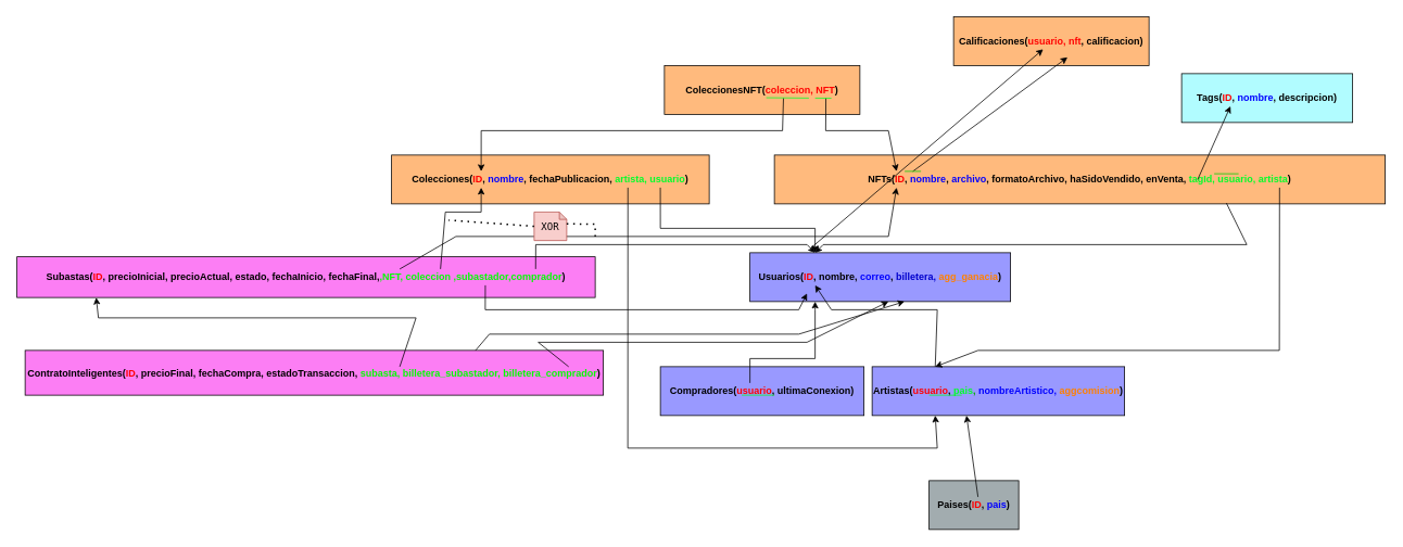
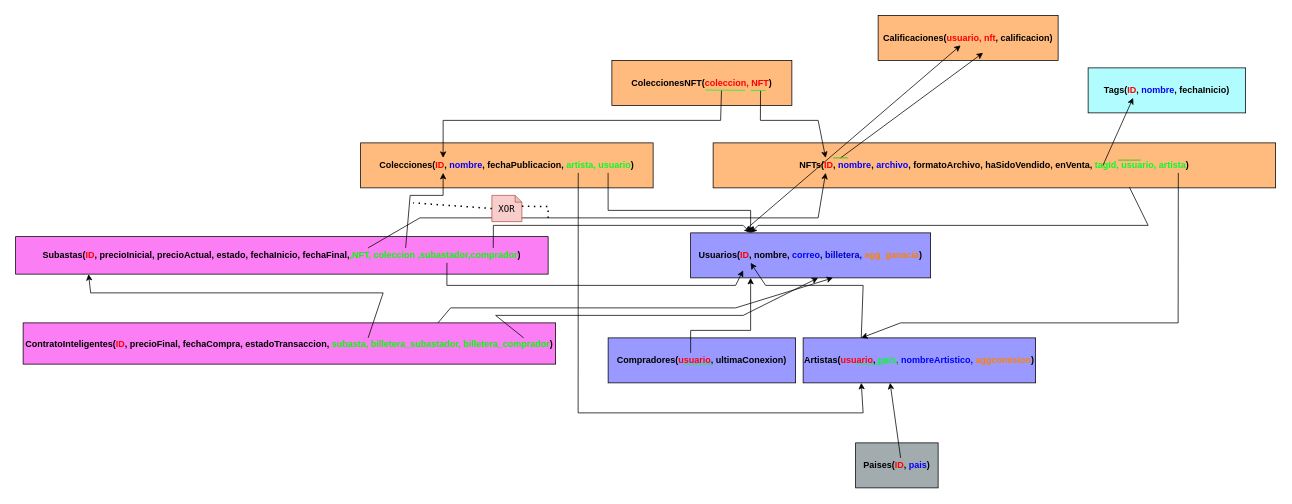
- <mxCell id="8" value="&lt;b&gt;Tags(&lt;font color=&quot;#ff0000&quot;&gt;ID&lt;/font&gt;, &lt;font color=&quot;#0000ff&quot;&gt;nombre&lt;/font&gt;, descripcion)&lt;/b&gt;" style="rounded=0;whiteSpace=wrap;html=1;fillColor=#B1FCFF;" parent="1" vertex="1"><mxGeometry x="1450" y="90" width="210" height="60" as="geometry" /></mxCell>
+ <mxCell id="8" value="&lt;b&gt;Tags(&lt;font color=&quot;#ff0000&quot;&gt;ID&lt;/font&gt;, &lt;font color=&quot;#0000ff&quot;&gt;nombre&lt;/font&gt;, fechaInicio)&lt;/b&gt;" style="rounded=0;whiteSpace=wrap;html=1;fillColor=#B1FCFF;" parent="1" vertex="1"><mxGeometry x="1450" y="90" width="210" height="60" as="geometry" /></mxCell>
